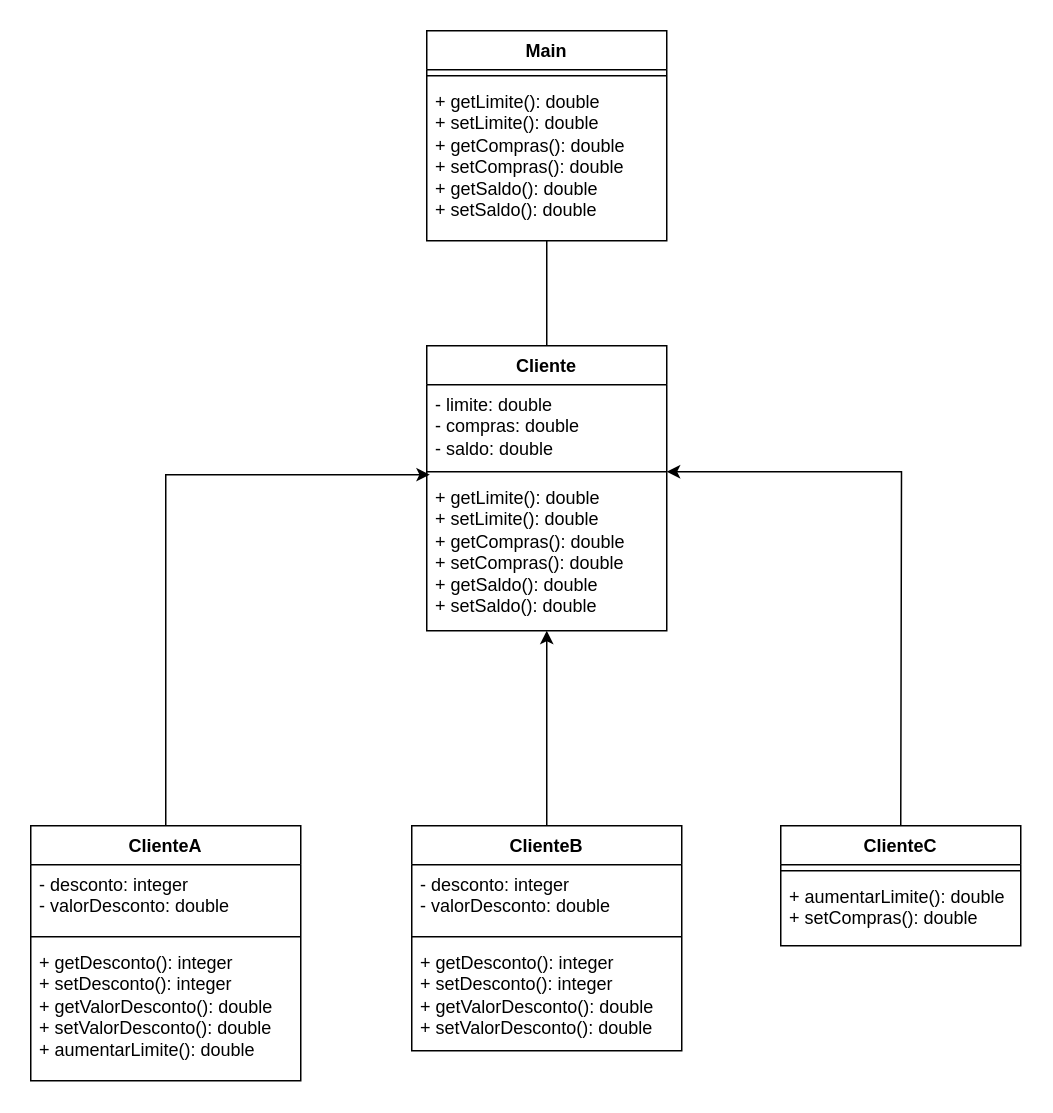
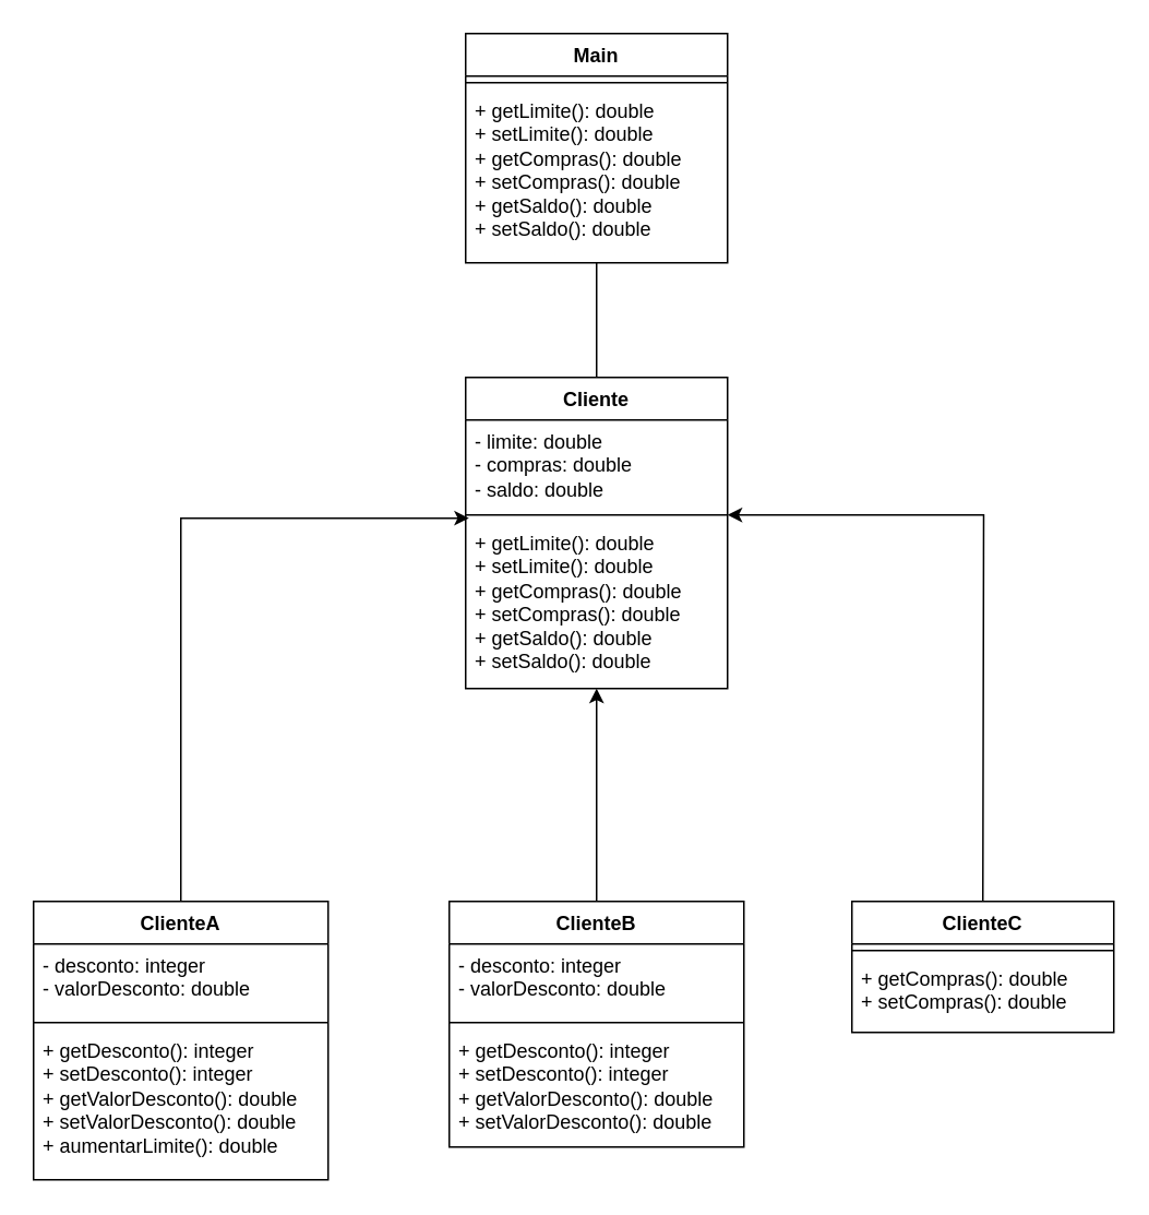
- <mxCell id="19" value="&lt;div&gt;+ aumentarLimite(): double&lt;div&gt;+ setCompras(): double&lt;/div&gt;&lt;/div&gt;" style="text;strokeColor=none;fillColor=none;align=left;verticalAlign=top;spacingLeft=4;spacingRight=4;overflow=hidden;rotatable=0;points=[[0,0.5],[1,0.5]];portConstraint=eastwest;whiteSpace=wrap;html=1;" vertex="1" parent="17"><mxGeometry y="34" width="160" height="46" as="geometry" /></mxCell>
+ <mxCell id="19" value="&lt;div&gt;+ getCompras(): double&lt;div&gt;+ setCompras(): double&lt;/div&gt;&lt;/div&gt;" style="text;strokeColor=none;fillColor=none;align=left;verticalAlign=top;spacingLeft=4;spacingRight=4;overflow=hidden;rotatable=0;points=[[0,0.5],[1,0.5]];portConstraint=eastwest;whiteSpace=wrap;html=1;" vertex="1" parent="17"><mxGeometry y="34" width="160" height="46" as="geometry" /></mxCell>
